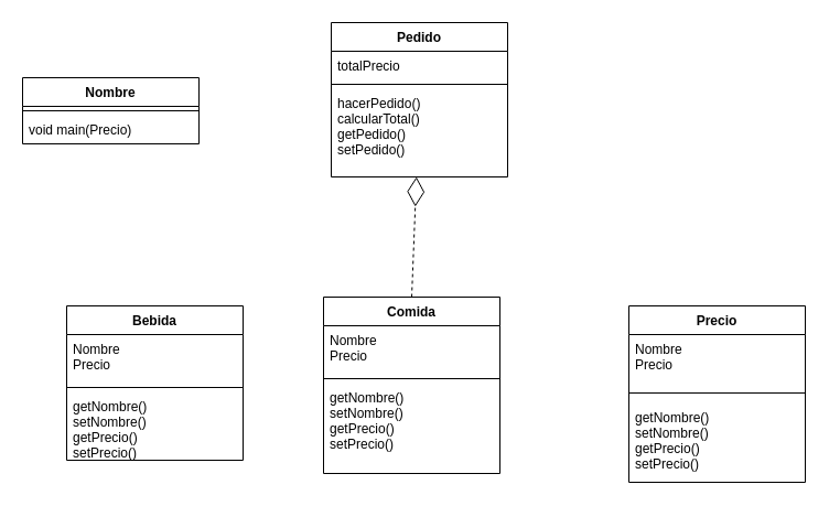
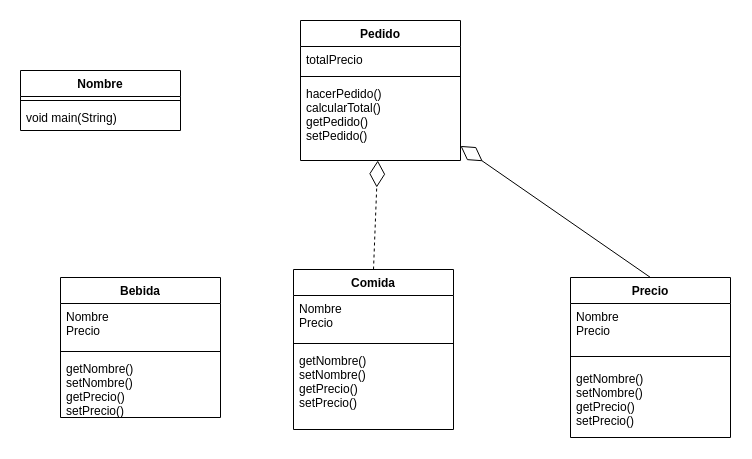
- <mxCell id="21" value="void main(Precio)" style="text;strokeColor=none;fillColor=none;align=left;verticalAlign=top;spacingLeft=4;spacingRight=4;overflow=hidden;rotatable=0;points=[[0,0.5],[1,0.5]];portConstraint=eastwest;" vertex="1" parent="19"><mxGeometry y="34" width="160" height="26" as="geometry" /></mxCell>
+ <mxCell id="21" value="void main(String)" style="text;strokeColor=none;fillColor=none;align=left;verticalAlign=top;spacingLeft=4;spacingRight=4;overflow=hidden;rotatable=0;points=[[0,0.5],[1,0.5]];portConstraint=eastwest;" vertex="1" parent="19"><mxGeometry y="34" width="160" height="26" as="geometry" /></mxCell>
+ <mxCell id="22" value="" style="endArrow=diamondThin;endFill=0;endSize=24;html=1;exitX=0.5;exitY=0;exitDx=0;exitDy=0;" edge="1" parent="1" source="14" target="2"><mxGeometry width="160" relative="1" as="geometry"><mxPoint x="600" y="239" as="sourcePoint" /><mxPoint x="604.263" y="130" as="targetPoint" /></mxGeometry></mxCell>
